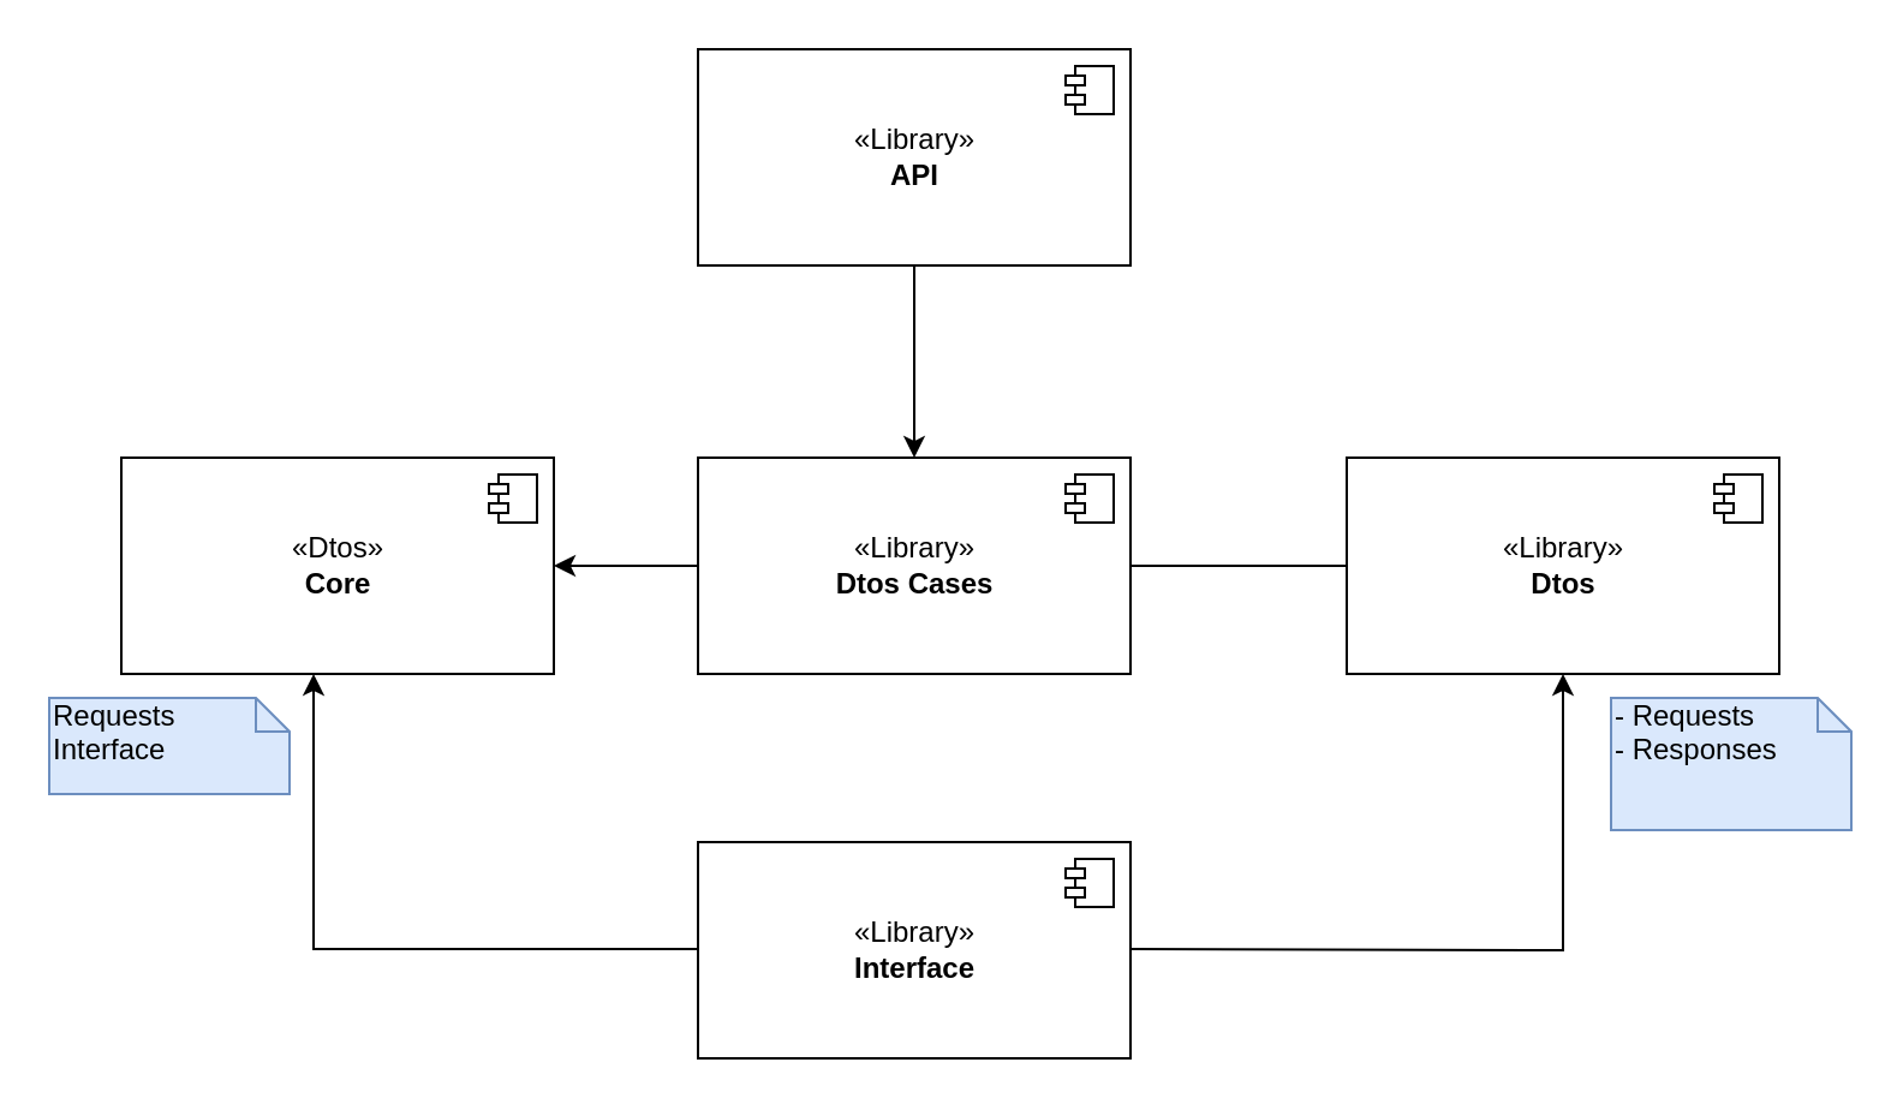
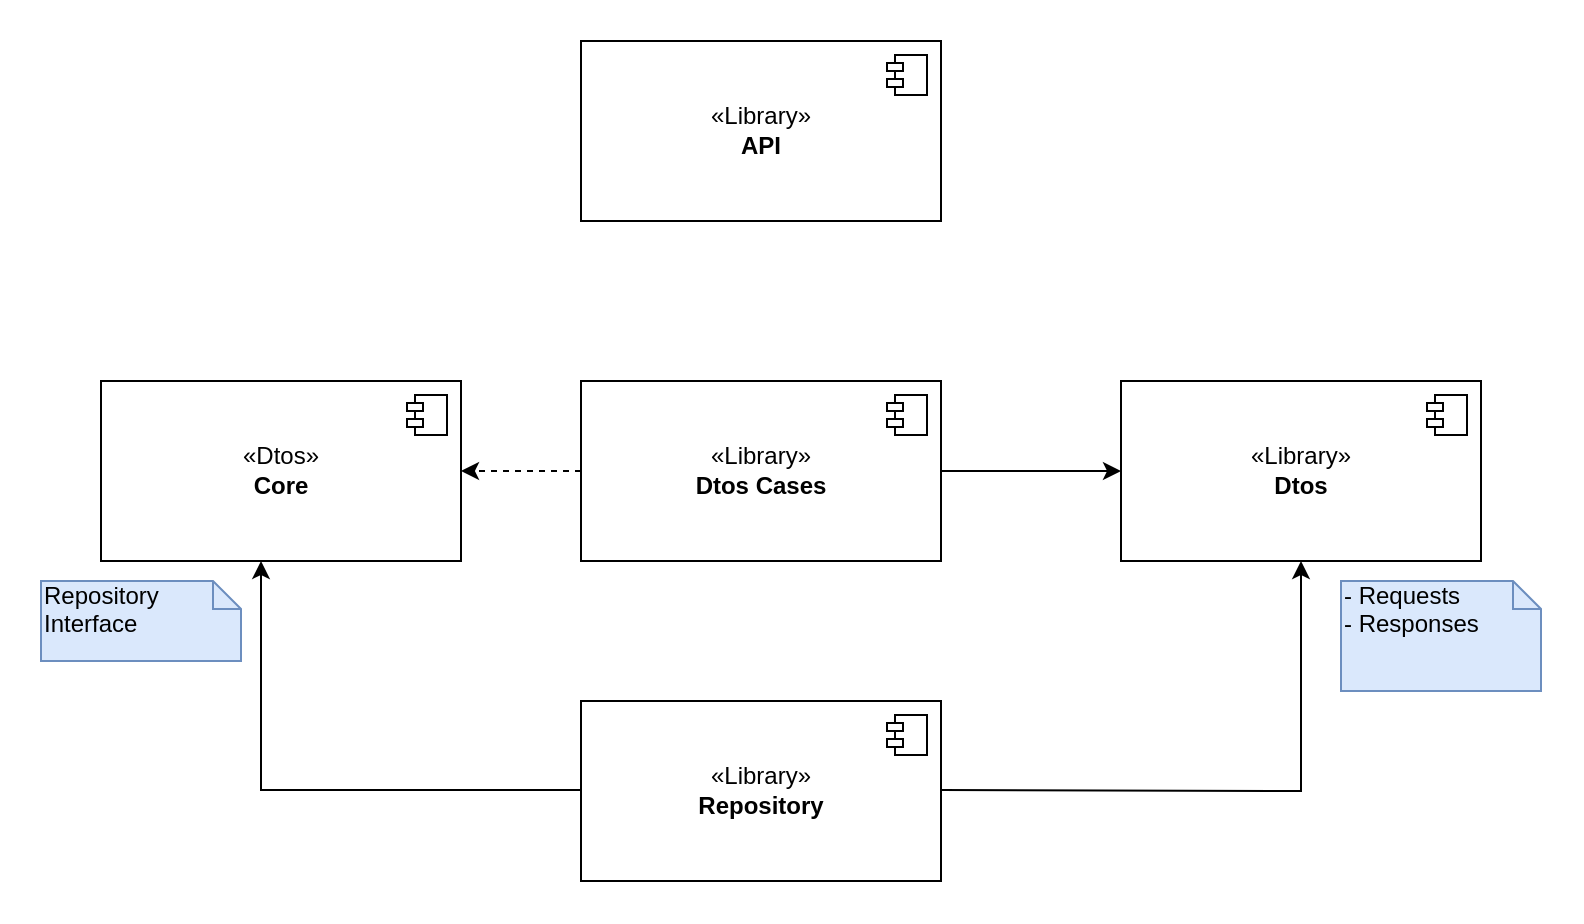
- <mxCell id="12" value="" style="edgeStyle=orthogonalEdgeStyle;rounded=0;orthogonalLoop=1;jettySize=auto;html=1;" edge="1" parent="1" source="13" target="6"><mxGeometry relative="1" as="geometry" /></mxCell>
- <mxCell id="5" value="" style="edgeStyle=orthogonalEdgeStyle;rounded=0;orthogonalLoop=1;jettySize=auto;html=1;" edge="1" parent="1" source="6" target="8"><mxGeometry relative="1" as="geometry" /></mxCell>
+ <mxCell id="5" value="" style="edgeStyle=orthogonalEdgeStyle;rounded=0;orthogonalLoop=1;jettySize=auto;html=1;dashed=1;" edge="1" parent="1" source="6" target="8"><mxGeometry relative="1" as="geometry" /></mxCell>
- <mxCell id="4" value="" style="edgeStyle=orthogonalEdgeStyle;rounded=0;orthogonalLoop=1;jettySize=auto;html=1;endArrow=none;" edge="1" parent="1" source="6" target="2"><mxGeometry relative="1" as="geometry" /></mxCell>
+ <mxCell id="4" value="" style="edgeStyle=orthogonalEdgeStyle;rounded=0;orthogonalLoop=1;jettySize=auto;html=1;" edge="1" parent="1" source="6" target="2"><mxGeometry relative="1" as="geometry" /></mxCell>
- <mxCell id="17" value="Requests Interface" style="shape=note;whiteSpace=wrap;html=1;size=14;verticalAlign=top;align=left;spacingTop=-6;fillColor=#dae8fc;strokeColor=#6c8ebf;" vertex="1" parent="1"><mxGeometry x="20" y="290" width="100" height="40" as="geometry" /></mxCell>
+ <mxCell id="17" value="Repository Interface" style="shape=note;whiteSpace=wrap;html=1;size=14;verticalAlign=top;align=left;spacingTop=-6;fillColor=#dae8fc;strokeColor=#6c8ebf;" vertex="1" parent="1"><mxGeometry x="20" y="290" width="100" height="40" as="geometry" /></mxCell>
- <mxCell id="10" value="«Library»&lt;br&gt;&lt;b&gt;Interface&lt;br&gt;&lt;/b&gt;" style="html=1;dropTarget=0;" vertex="1" parent="1"><mxGeometry x="290" y="350" width="180" height="90" as="geometry" /></mxCell>
+ <mxCell id="10" value="«Library»&lt;br&gt;&lt;b&gt;Repository&lt;br&gt;&lt;/b&gt;" style="html=1;dropTarget=0;" vertex="1" parent="1"><mxGeometry x="290" y="350" width="180" height="90" as="geometry" /></mxCell>
